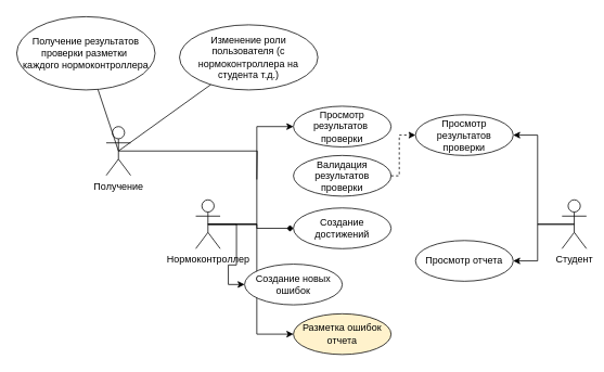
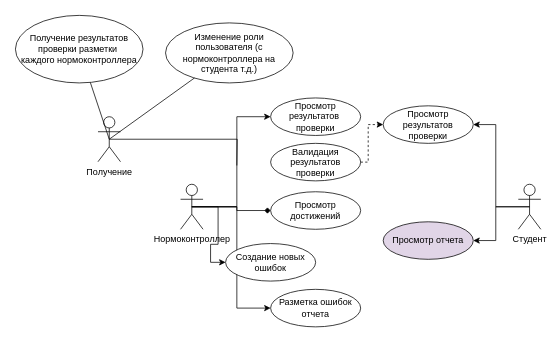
- <mxCell id="10" value="Создание&lt;br&gt;достижений" style="ellipse;whiteSpace=wrap;html=1;" parent="1" vertex="1"><mxGeometry x="360" y="255" width="120" height="50" as="geometry" /></mxCell>
+ <mxCell id="10" value="Просмотр&lt;br&gt;достижений" style="ellipse;whiteSpace=wrap;html=1;" parent="1" vertex="1"><mxGeometry x="360" y="255" width="120" height="50" as="geometry" /></mxCell>
- <mxCell id="17" value="Просмотр отчета" style="ellipse;whiteSpace=wrap;html=1;" parent="1" vertex="1"><mxGeometry x="510" y="295" width="120" height="50" as="geometry" /></mxCell>
+ <mxCell id="17" value="Просмотр отчета" style="ellipse;whiteSpace=wrap;html=1;fillColor=#e1d5e7;" parent="1" vertex="1"><mxGeometry x="510" y="295" width="120" height="50" as="geometry" /></mxCell>
- <mxCell id="16" value="Разметка ошибок&lt;br&gt;отчета" style="ellipse;whiteSpace=wrap;html=1;fillColor=#fff2cc;" parent="1" vertex="1"><mxGeometry x="360" y="385" width="120" height="50" as="geometry" /></mxCell>
+ <mxCell id="16" value="Разметка ошибок&lt;br&gt;отчета" style="ellipse;whiteSpace=wrap;html=1;" parent="1" vertex="1"><mxGeometry x="360" y="385" width="120" height="50" as="geometry" /></mxCell>
